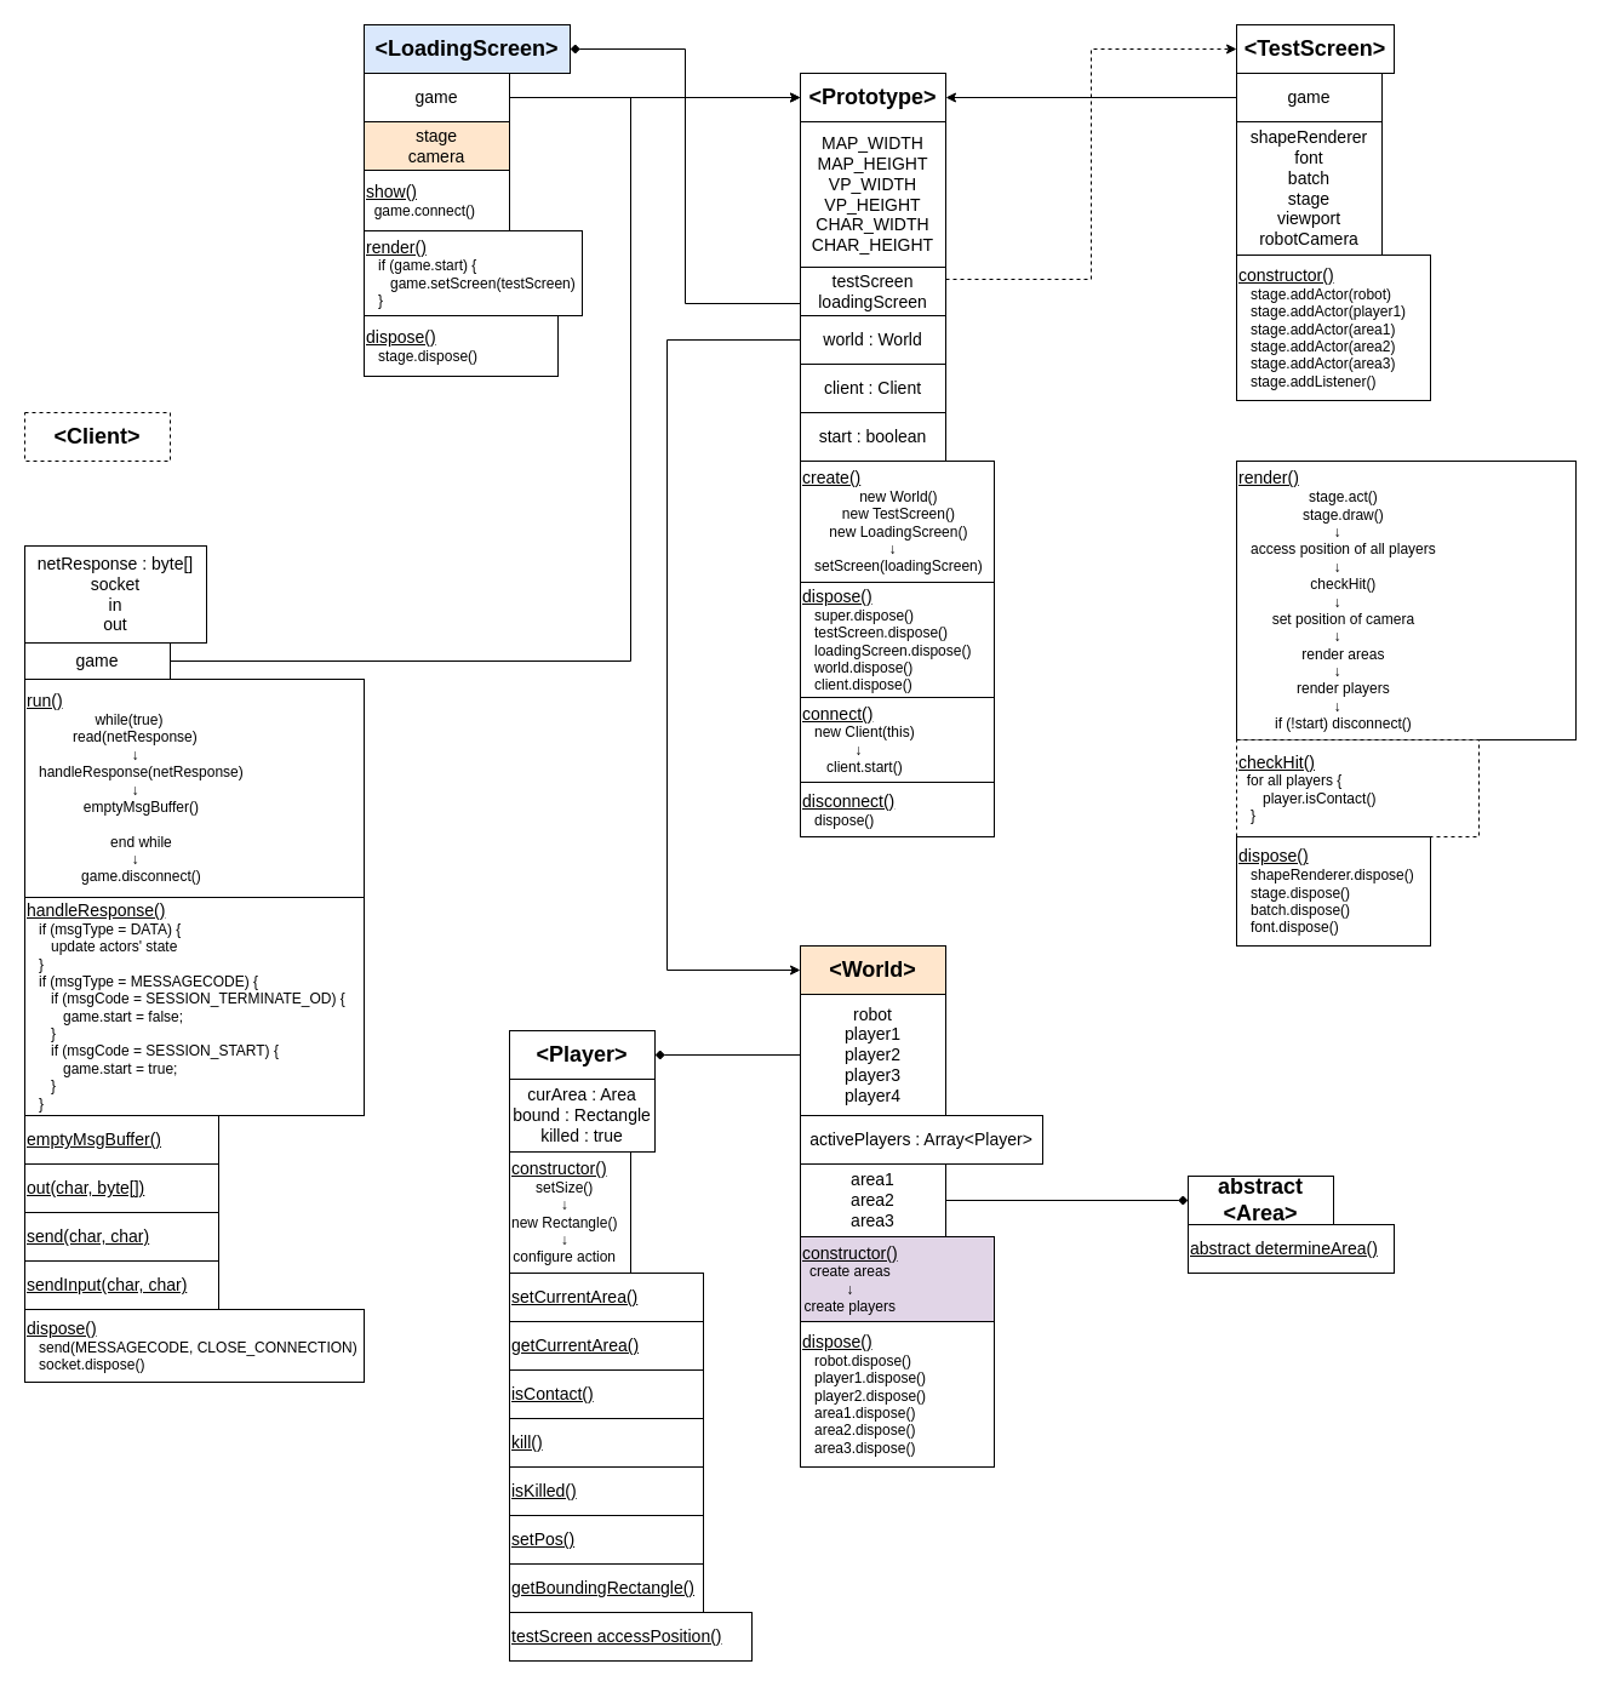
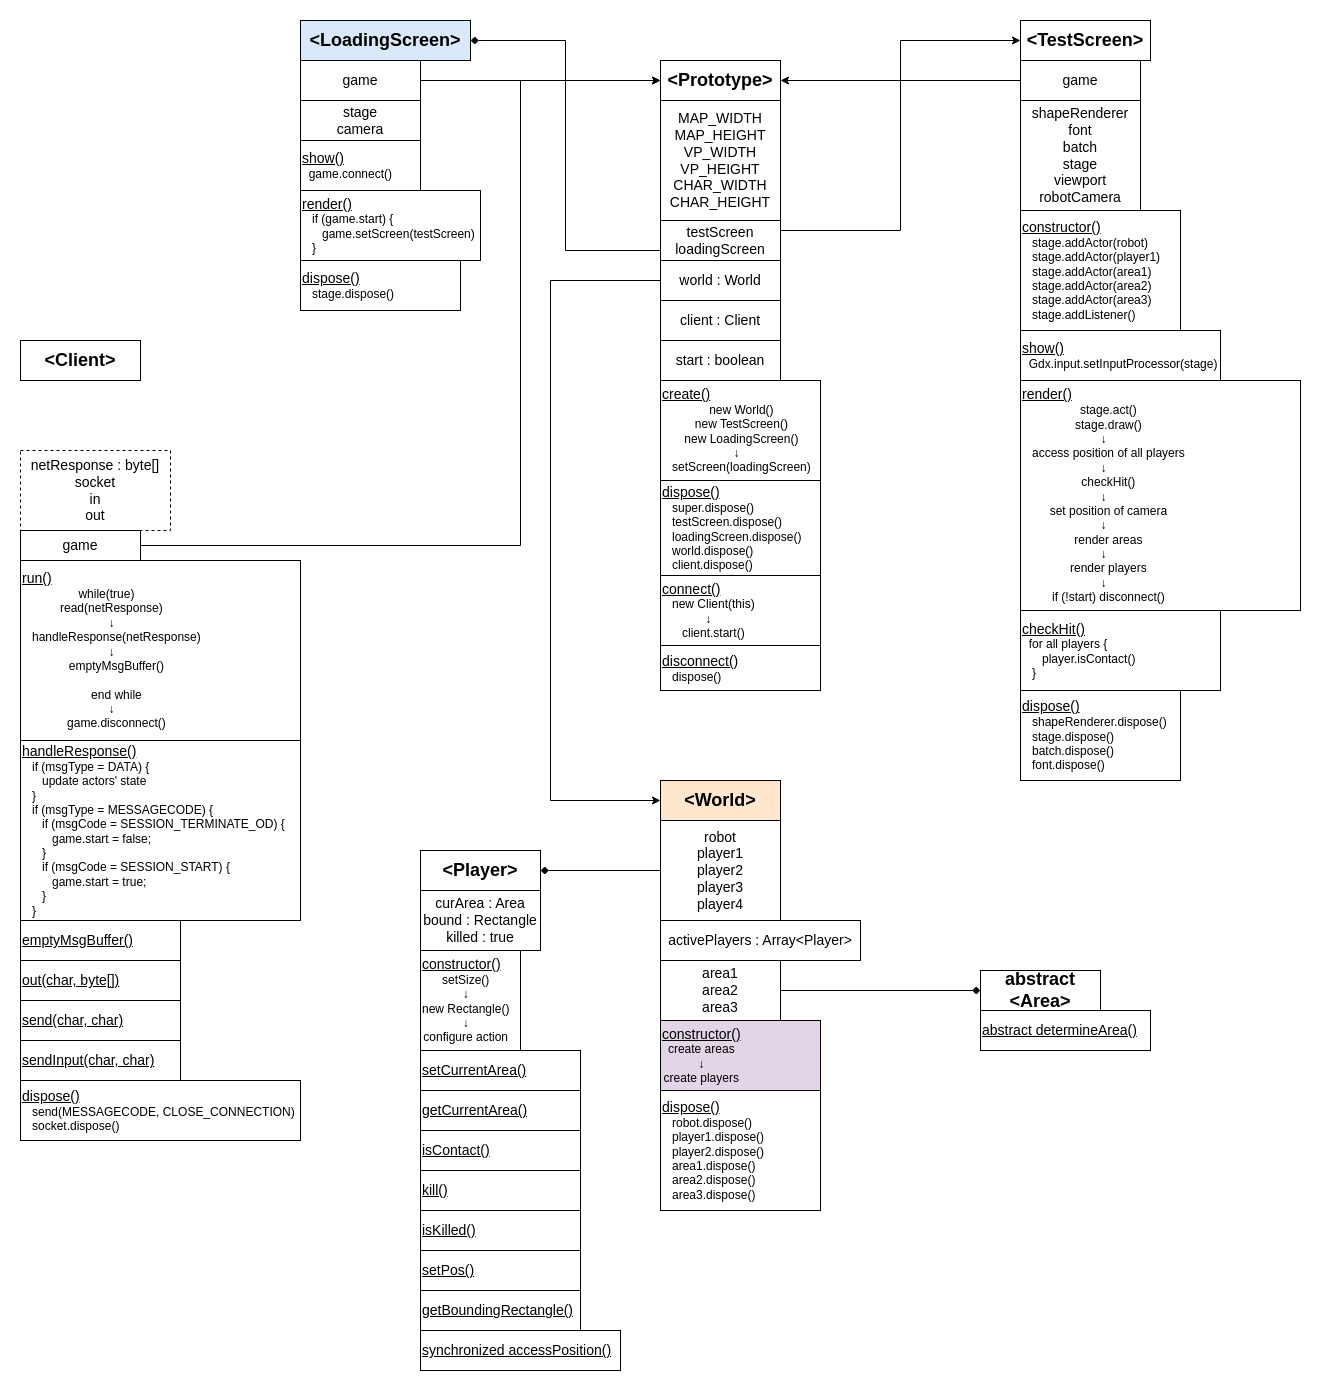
- <mxCell id="27" value="&lt;font&gt;&lt;font style=&quot;font-size: 14px&quot;&gt;stage&lt;br&gt;camera&lt;/font&gt;&lt;br&gt;&lt;/font&gt;" style="rounded=0;whiteSpace=wrap;html=1;fillColor=#ffe6cc;" vertex="1" parent="24"><mxGeometry y="80" width="120" height="40" as="geometry" /></mxCell>
+ <mxCell id="27" value="&lt;font&gt;&lt;font style=&quot;font-size: 14px&quot;&gt;stage&lt;br&gt;camera&lt;/font&gt;&lt;br&gt;&lt;/font&gt;" style="rounded=0;whiteSpace=wrap;html=1;" vertex="1" parent="24"><mxGeometry y="80" width="120" height="40" as="geometry" /></mxCell>
- <mxCell id="2" style="edgeStyle=orthogonalEdgeStyle;rounded=0;orthogonalLoop=1;jettySize=auto;html=1;entryX=0;entryY=0.5;entryDx=0;entryDy=0;dashed=1;" edge="1" parent="1" source="16" target="5"><mxGeometry relative="1" as="geometry"><Array as="points"><mxPoint x="900" y="230" /><mxPoint x="900" y="40" /></Array></mxGeometry></mxCell>
+ <mxCell id="2" style="edgeStyle=orthogonalEdgeStyle;rounded=0;orthogonalLoop=1;jettySize=auto;html=1;entryX=0;entryY=0.5;entryDx=0;entryDy=0;" edge="1" parent="1" source="16" target="5"><mxGeometry relative="1" as="geometry"><Array as="points"><mxPoint x="900" y="230" /><mxPoint x="900" y="40" /></Array></mxGeometry></mxCell>
+ <mxCell id="9" value="&lt;div&gt;&lt;span style=&quot;font-size: 14px&quot;&gt;&lt;u&gt;show()&lt;/u&gt;&lt;/span&gt;&lt;/div&gt;&lt;div&gt;&amp;nbsp; Gdx.input.setInputProcessor(stage)&lt;/div&gt;" style="rounded=0;whiteSpace=wrap;html=1;align=left;" vertex="1" parent="4"><mxGeometry y="310" width="200" height="50" as="geometry" /></mxCell>
- <mxCell id="59" value="&lt;font style=&quot;font-size: 18px&quot;&gt;&lt;b&gt;&amp;lt;Client&amp;gt;&lt;/b&gt;&lt;/font&gt;" style="rounded=0;whiteSpace=wrap;html=1;dashed=1;" vertex="1" parent="58"><mxGeometry width="120" height="40" as="geometry" /></mxCell>
+ <mxCell id="59" value="&lt;font style=&quot;font-size: 18px&quot;&gt;&lt;b&gt;&amp;lt;Client&amp;gt;&lt;/b&gt;&lt;/font&gt;" style="rounded=0;whiteSpace=wrap;html=1;" vertex="1" parent="58"><mxGeometry width="120" height="40" as="geometry" /></mxCell>
- <mxCell id="60" value="&lt;font&gt;&lt;font style=&quot;font-size: 14px&quot;&gt;netResponse : byte[]&lt;br&gt;socket&lt;br&gt;in&lt;br&gt;out&lt;/font&gt;&lt;br&gt;&lt;/font&gt;" style="rounded=0;whiteSpace=wrap;html=1;" vertex="1" parent="58"><mxGeometry y="110" width="150" height="80" as="geometry" /></mxCell>
+ <mxCell id="60" value="&lt;font&gt;&lt;font style=&quot;font-size: 14px&quot;&gt;netResponse : byte[]&lt;br&gt;socket&lt;br&gt;in&lt;br&gt;out&lt;/font&gt;&lt;br&gt;&lt;/font&gt;" style="rounded=0;whiteSpace=wrap;html=1;dashed=1;" vertex="1" parent="58"><mxGeometry y="110" width="150" height="80" as="geometry" /></mxCell>
- <mxCell id="11" value="&lt;div&gt;&lt;span style=&quot;font-size: 14px&quot;&gt;&lt;u&gt;checkHit()&lt;/u&gt;&lt;/span&gt;&lt;/div&gt;&lt;div&gt;&lt;font&gt;&lt;span style=&quot;font-size: 8px&quot;&gt;&amp;nbsp; &amp;nbsp;&lt;/span&gt;&lt;font style=&quot;font-size: 12px&quot;&gt;for all players {&lt;/font&gt;&lt;/font&gt;&lt;/div&gt;&lt;div&gt;&lt;font style=&quot;font-size: 12px&quot;&gt;&amp;nbsp; &amp;nbsp; &amp;nbsp; player.isContact()&lt;/font&gt;&lt;/div&gt;&lt;div&gt;&lt;font style=&quot;font-size: 12px&quot;&gt;&amp;nbsp; &amp;nbsp;}&lt;/font&gt;&lt;/div&gt;" style="rounded=0;whiteSpace=wrap;html=1;align=left;dashed=1;" vertex="1" parent="4"><mxGeometry y="590" width="200" height="80" as="geometry" /></mxCell>
+ <mxCell id="11" value="&lt;div&gt;&lt;span style=&quot;font-size: 14px&quot;&gt;&lt;u&gt;checkHit()&lt;/u&gt;&lt;/span&gt;&lt;/div&gt;&lt;div&gt;&lt;font&gt;&lt;span style=&quot;font-size: 8px&quot;&gt;&amp;nbsp; &amp;nbsp;&lt;/span&gt;&lt;font style=&quot;font-size: 12px&quot;&gt;for all players {&lt;/font&gt;&lt;/font&gt;&lt;/div&gt;&lt;div&gt;&lt;font style=&quot;font-size: 12px&quot;&gt;&amp;nbsp; &amp;nbsp; &amp;nbsp; player.isContact()&lt;/font&gt;&lt;/div&gt;&lt;div&gt;&lt;font style=&quot;font-size: 12px&quot;&gt;&amp;nbsp; &amp;nbsp;}&lt;/font&gt;&lt;/div&gt;" style="rounded=0;whiteSpace=wrap;html=1;align=left;" vertex="1" parent="4"><mxGeometry y="590" width="200" height="80" as="geometry" /></mxCell>
- <mxCell id="52" value="&lt;div&gt;&lt;span style=&quot;font-size: 14px&quot;&gt;&lt;u&gt;testScreen accessPosition()&lt;/u&gt;&lt;/span&gt;&lt;/div&gt;" style="rounded=0;whiteSpace=wrap;html=1;align=left;" vertex="1" parent="41"><mxGeometry y="480" width="200" height="40" as="geometry" /></mxCell>
+ <mxCell id="52" value="&lt;div&gt;&lt;span style=&quot;font-size: 14px&quot;&gt;&lt;u&gt;synchronized accessPosition()&lt;/u&gt;&lt;/span&gt;&lt;/div&gt;" style="rounded=0;whiteSpace=wrap;html=1;align=left;" vertex="1" parent="41"><mxGeometry y="480" width="200" height="40" as="geometry" /></mxCell>
